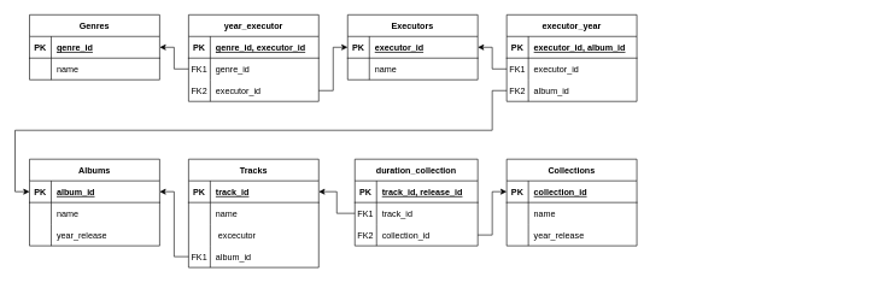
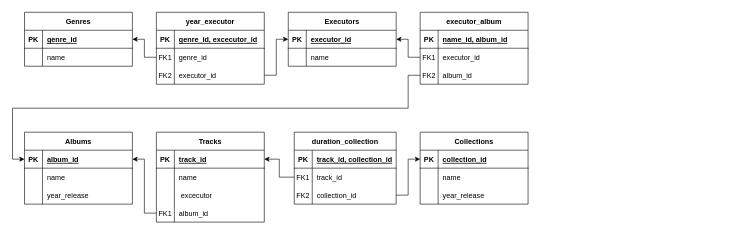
- <mxCell id="64" value="executor_year" style="shape=table;startSize=30;container=1;collapsible=1;childLayout=tableLayout;fixedRows=1;rowLines=0;fontStyle=1;align=center;resizeLast=1;" vertex="1" parent="1"><mxGeometry x="700" y="20" width="180" height="120" as="geometry" /></mxCell>
+ <mxCell id="64" value="executor_album" style="shape=table;startSize=30;container=1;collapsible=1;childLayout=tableLayout;fixedRows=1;rowLines=0;fontStyle=1;align=center;resizeLast=1;" vertex="1" parent="1"><mxGeometry x="700" y="20" width="180" height="120" as="geometry" /></mxCell>
- <mxCell id="54" value="genre_id, executor_id" style="shape=partialRectangle;connectable=0;fillColor=none;top=0;left=0;bottom=0;right=0;align=left;spacingLeft=6;fontStyle=5;overflow=hidden;" vertex="1" parent="52"><mxGeometry x="30" width="150" height="30" as="geometry"><mxRectangle width="150" height="30" as="alternateBounds" /></mxGeometry></mxCell>
+ <mxCell id="54" value="genre_id, excecutor_id" style="shape=partialRectangle;connectable=0;fillColor=none;top=0;left=0;bottom=0;right=0;align=left;spacingLeft=6;fontStyle=5;overflow=hidden;" vertex="1" parent="52"><mxGeometry x="30" width="150" height="30" as="geometry"><mxRectangle width="150" height="30" as="alternateBounds" /></mxGeometry></mxCell>
- <mxCell id="67" value="executor_id, album_id" style="shape=partialRectangle;connectable=0;fillColor=none;top=0;left=0;bottom=0;right=0;align=left;spacingLeft=6;fontStyle=5;overflow=hidden;" vertex="1" parent="65"><mxGeometry x="30" width="150" height="30" as="geometry"><mxRectangle width="150" height="30" as="alternateBounds" /></mxGeometry></mxCell>
+ <mxCell id="67" value="name_id, album_id" style="shape=partialRectangle;connectable=0;fillColor=none;top=0;left=0;bottom=0;right=0;align=left;spacingLeft=6;fontStyle=5;overflow=hidden;" vertex="1" parent="65"><mxGeometry x="30" width="150" height="30" as="geometry"><mxRectangle width="150" height="30" as="alternateBounds" /></mxGeometry></mxCell>
- <mxCell id="79" value="track_id, release_id" style="shape=partialRectangle;connectable=0;fillColor=none;top=0;left=0;bottom=0;right=0;align=left;spacingLeft=6;fontStyle=5;overflow=hidden;" vertex="1" parent="77"><mxGeometry x="30" width="140" height="30" as="geometry"><mxRectangle width="140" height="30" as="alternateBounds" /></mxGeometry></mxCell>
+ <mxCell id="79" value="track_id, collection_id" style="shape=partialRectangle;connectable=0;fillColor=none;top=0;left=0;bottom=0;right=0;align=left;spacingLeft=6;fontStyle=5;overflow=hidden;" vertex="1" parent="77"><mxGeometry x="30" width="140" height="30" as="geometry"><mxRectangle width="140" height="30" as="alternateBounds" /></mxGeometry></mxCell>
